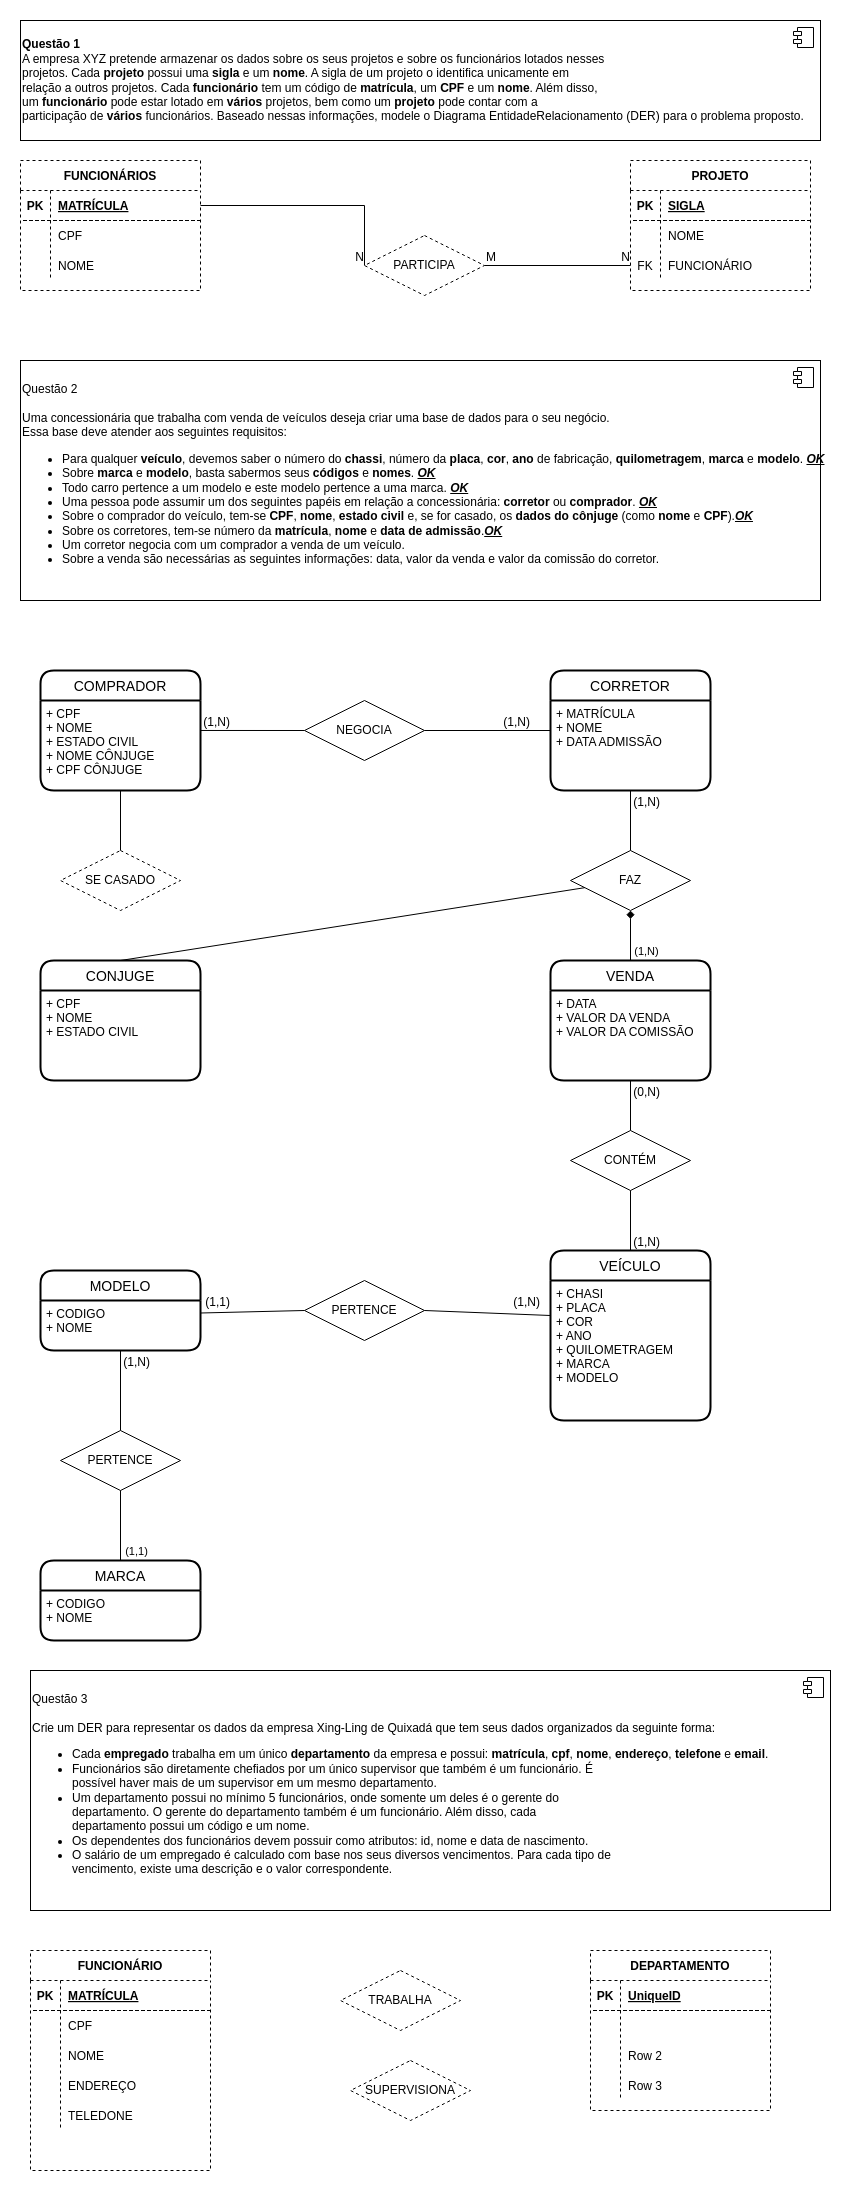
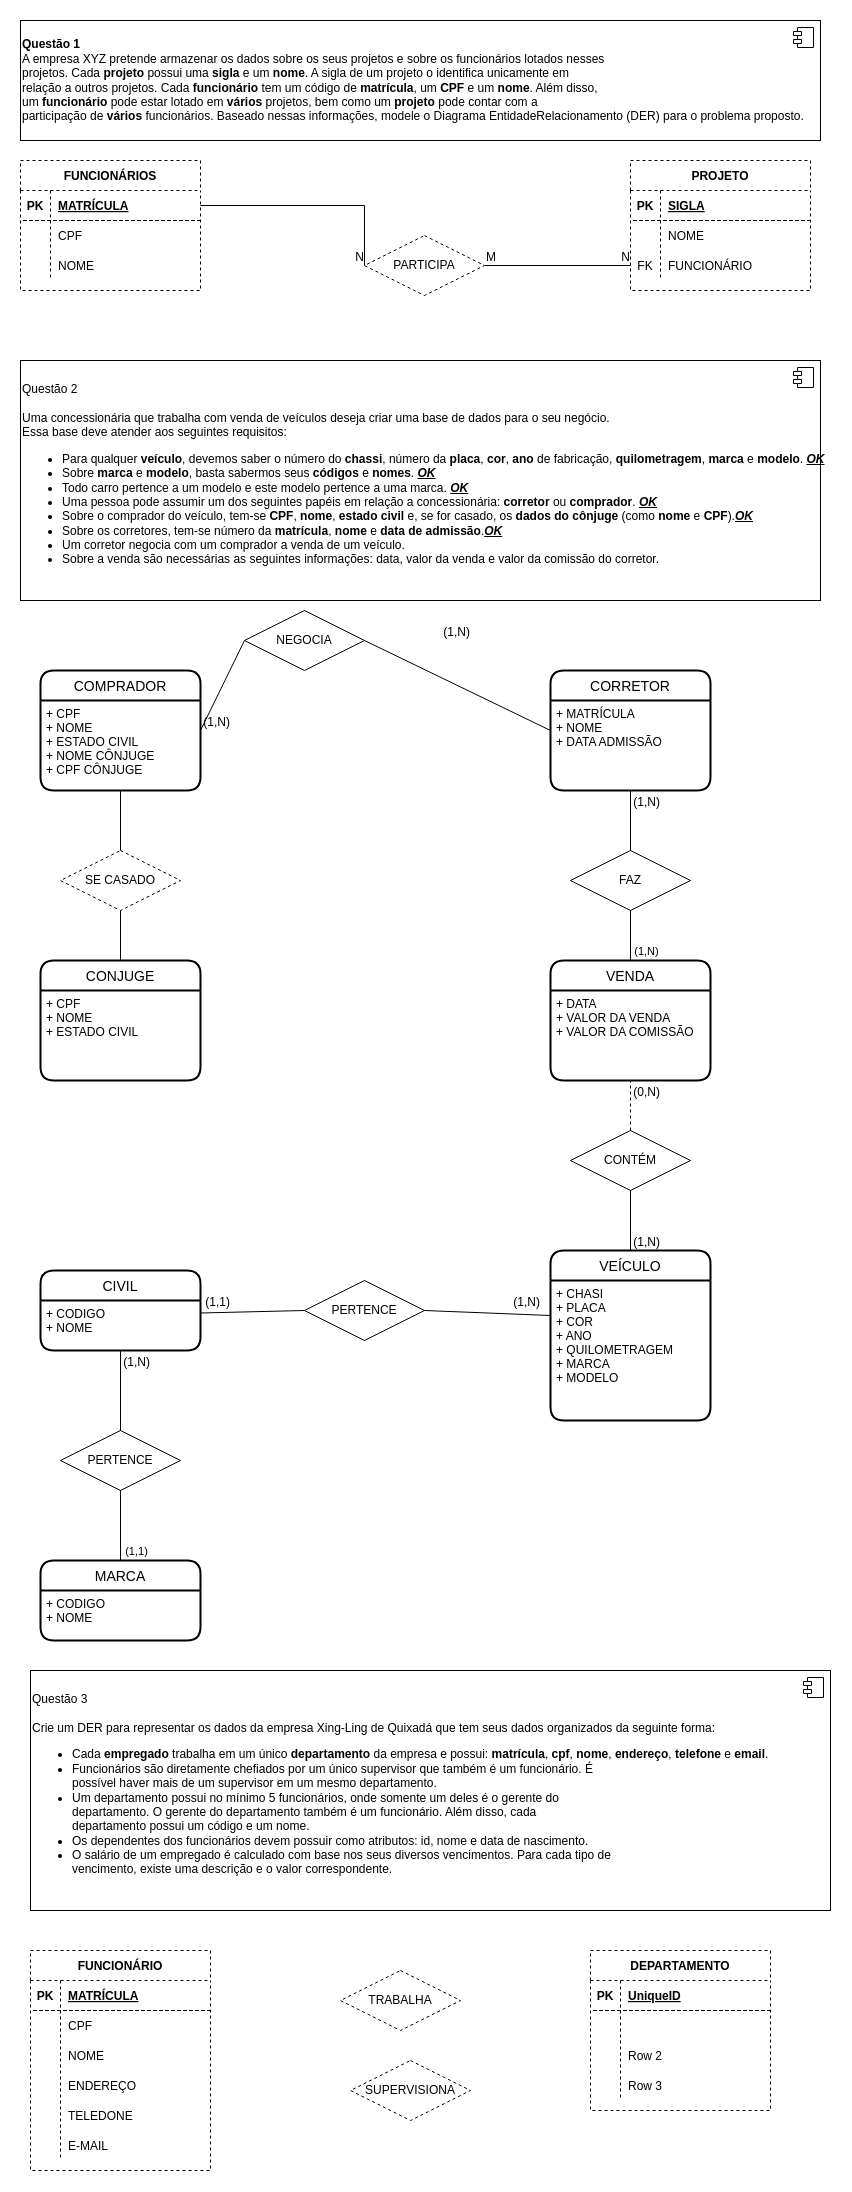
- <mxCell id="81" value="NEGOCIA" style="shape=rhombus;perimeter=rhombusPerimeter;whiteSpace=wrap;html=1;align=center;" vertex="1" parent="1"><mxGeometry x="304" y="700" width="120" height="60" as="geometry" /></mxCell>
+ <mxCell id="81" value="NEGOCIA" style="shape=rhombus;perimeter=rhombusPerimeter;whiteSpace=wrap;html=1;align=center;" vertex="1" parent="1"><mxGeometry x="244" y="610" width="120" height="60" as="geometry" /></mxCell>
- <mxCell id="103" value="" style="endArrow=diamond;html=1;rounded=0;entryX=0.5;entryY=1;entryDx=0;entryDy=0;exitX=0.5;exitY=0;exitDx=0;exitDy=0;" edge="1" parent="1" source="18" target="83"><mxGeometry relative="1" as="geometry"><mxPoint x="460" y="920" as="sourcePoint" /><mxPoint x="470" y="910" as="targetPoint" /></mxGeometry></mxCell>
+ <mxCell id="103" value="" style="endArrow=none;html=1;rounded=0;entryX=0.5;entryY=1;entryDx=0;entryDy=0;exitX=0.5;exitY=0;exitDx=0;exitDy=0;" edge="1" parent="1" source="18" target="83"><mxGeometry relative="1" as="geometry"><mxPoint x="460" y="920" as="sourcePoint" /><mxPoint x="470" y="910" as="targetPoint" /></mxGeometry></mxCell>
- <mxCell id="87" value="" style="endArrow=none;html=1;rounded=0;exitX=0.5;exitY=0;exitDx=0;exitDy=0;" edge="1" parent="1" source="85" target="83"><mxGeometry relative="1" as="geometry"><mxPoint x="410" y="850" as="sourcePoint" /><mxPoint x="570" y="850" as="targetPoint" /></mxGeometry></mxCell>
+ <mxCell id="87" value="" style="endArrow=none;html=1;rounded=0;exitX=0.5;exitY=0;exitDx=0;exitDy=0;entryX=0.5;entryY=1;entryDx=0;entryDy=0;" edge="1" parent="1" source="85" target="13"><mxGeometry relative="1" as="geometry"><mxPoint x="410" y="850" as="sourcePoint" /><mxPoint x="570" y="850" as="targetPoint" /></mxGeometry></mxCell>
- <mxCell id="101" value="" style="endArrow=none;html=1;rounded=0;entryX=0.5;entryY=1;entryDx=0;entryDy=0;" edge="1" parent="1" source="84" target="19"><mxGeometry relative="1" as="geometry"><mxPoint x="470" y="1170" as="sourcePoint" /><mxPoint x="470" y="1100" as="targetPoint" /></mxGeometry></mxCell>
+ <mxCell id="101" value="" style="endArrow=none;html=1;rounded=0;entryX=0.5;entryY=1;entryDx=0;entryDy=0;dashed=1;" edge="1" parent="1" source="84" target="19"><mxGeometry relative="1" as="geometry"><mxPoint x="470" y="1170" as="sourcePoint" /><mxPoint x="470" y="1100" as="targetPoint" /></mxGeometry></mxCell>
- <mxCell id="11" value="MODELO" style="swimlane;childLayout=stackLayout;horizontal=1;startSize=30;horizontalStack=0;rounded=1;fontSize=14;fontStyle=0;strokeWidth=2;resizeParent=0;resizeLast=1;shadow=0;dashed=0;align=center;labelBackgroundColor=none;labelBorderColor=none;flipH=1;" parent="1" vertex="1"><mxGeometry x="40" y="1270" width="160" height="80" as="geometry" /></mxCell>
+ <mxCell id="11" value="CIVIL" style="swimlane;childLayout=stackLayout;horizontal=1;startSize=30;horizontalStack=0;rounded=1;fontSize=14;fontStyle=0;strokeWidth=2;resizeParent=0;resizeLast=1;shadow=0;dashed=0;align=center;labelBackgroundColor=none;labelBorderColor=none;flipH=1;" parent="1" vertex="1"><mxGeometry x="40" y="1270" width="160" height="80" as="geometry" /></mxCell>
+ <mxCell id="40" value="E-MAIL" style="shape=partialRectangle;connectable=0;fillColor=none;top=0;left=0;bottom=0;right=0;align=left;spacingLeft=6;overflow=hidden;dashed=1;labelBackgroundColor=none;labelBorderColor=none;" parent="38" vertex="1"><mxGeometry x="30" width="150" height="30" as="geometry"><mxRectangle width="150" height="30" as="alternateBounds" /></mxGeometry></mxCell>
